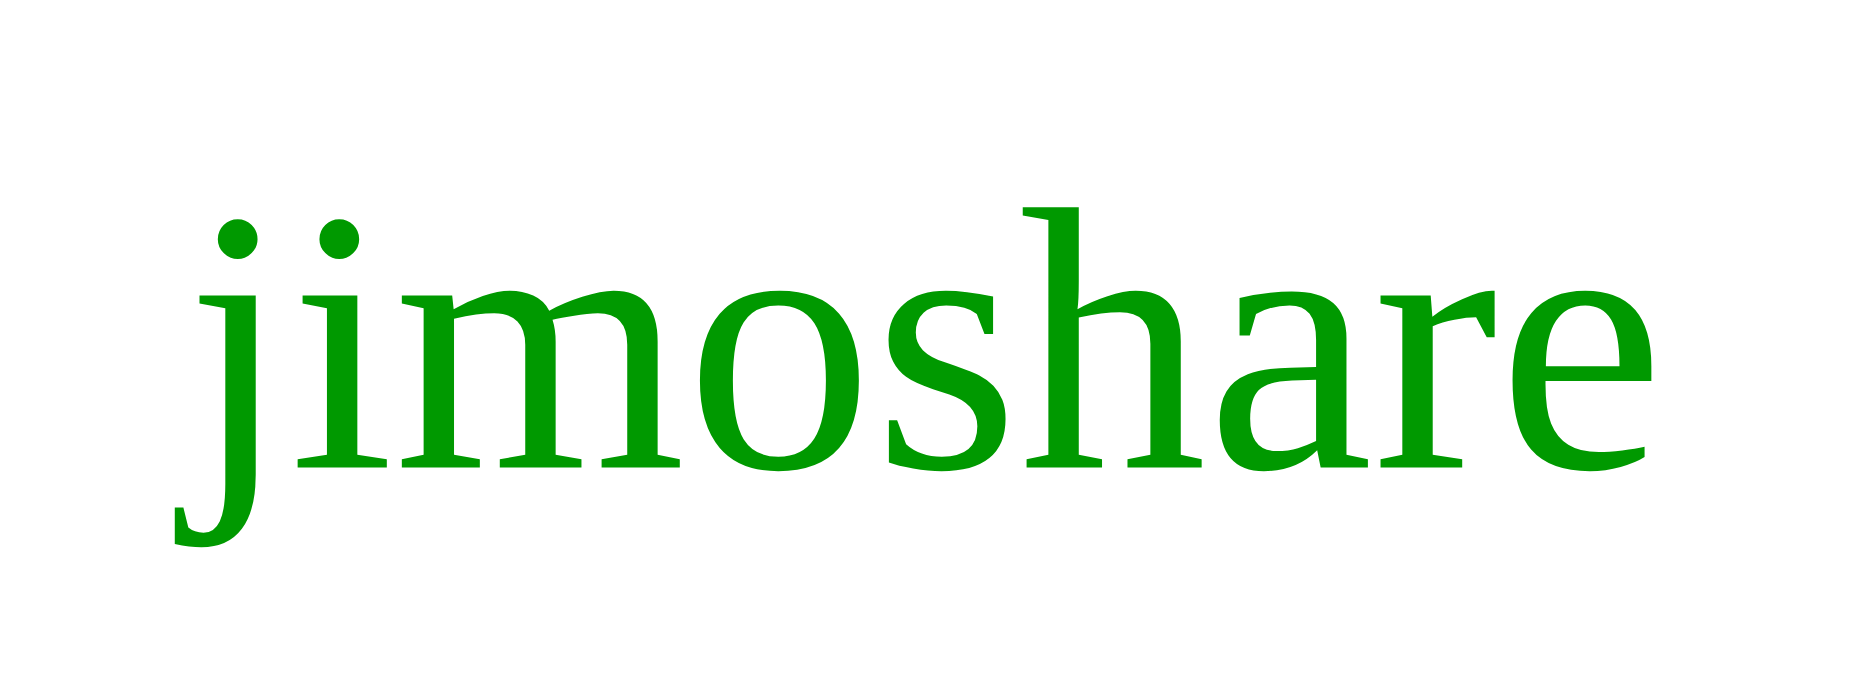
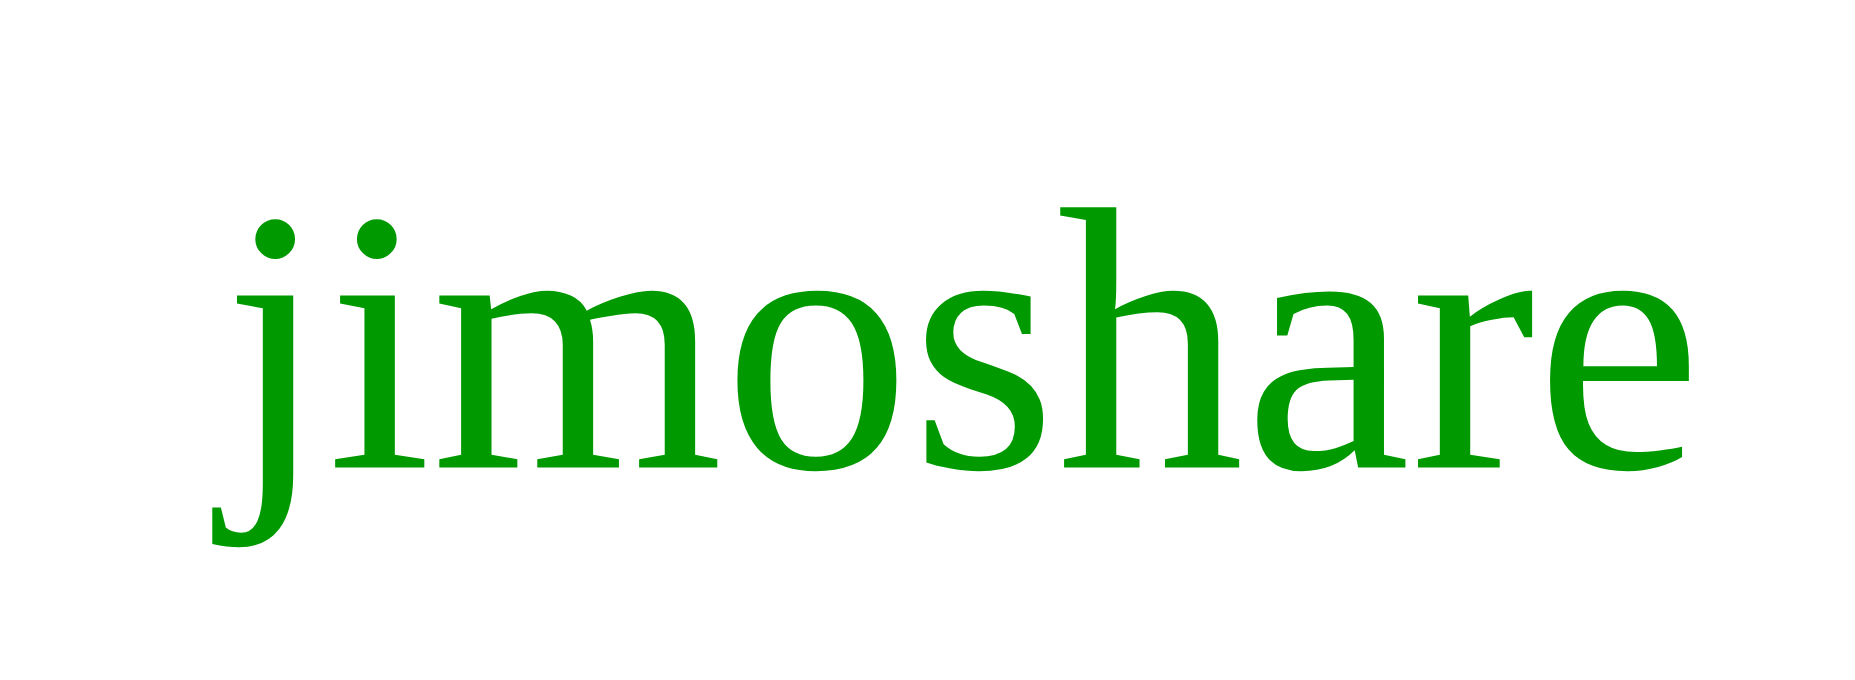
- <mxCell id="2" value="jimoshare" style="text;html=1;align=center;verticalAlign=middle;whiteSpace=wrap;rounded=0;strokeWidth=19;fontSize=150;fontFamily=Comic Sans MS;fontColor=#009900;" parent="1" vertex="1"><mxGeometry x="20" y="20" width="700" height="230" as="geometry" /></mxCell>
+ <mxCell id="2" value="jimoshare" style="text;html=1;align=center;verticalAlign=middle;whiteSpace=wrap;rounded=0;strokeWidth=19;fontSize=150;fontFamily=Comic Sans MS;fontColor=#009900;" parent="1" vertex="1"><mxGeometry x="35" y="20" width="700" height="230" as="geometry" /></mxCell>
